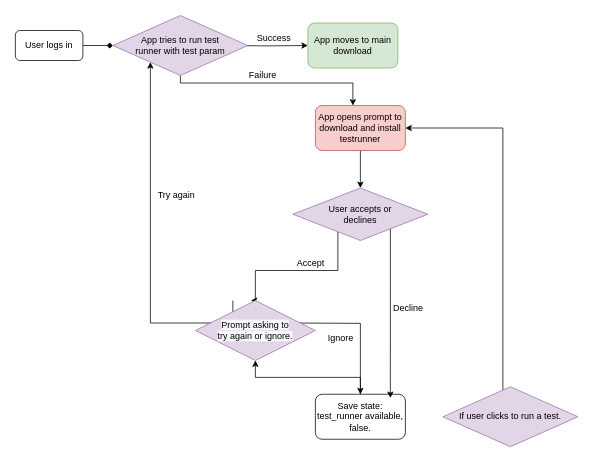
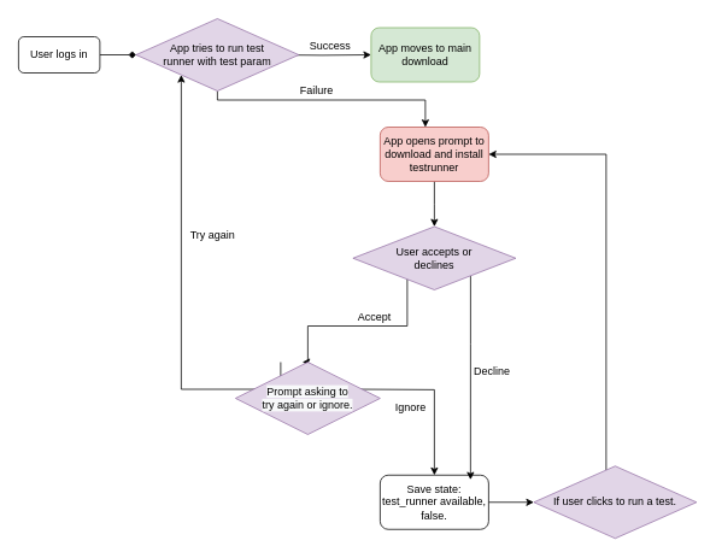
- <mxCell id="13" value="" style="edgeStyle=orthogonalEdgeStyle;rounded=0;orthogonalLoop=1;jettySize=auto;html=1;" edge="1" parent="1" source="14" target="25"><mxGeometry relative="1" as="geometry" /></mxCell>
+ <mxCell id="13" value="" style="edgeStyle=orthogonalEdgeStyle;rounded=0;orthogonalLoop=1;jettySize=auto;html=1;" edge="1" parent="1" source="14" target="16"><mxGeometry relative="1" as="geometry" /></mxCell>
